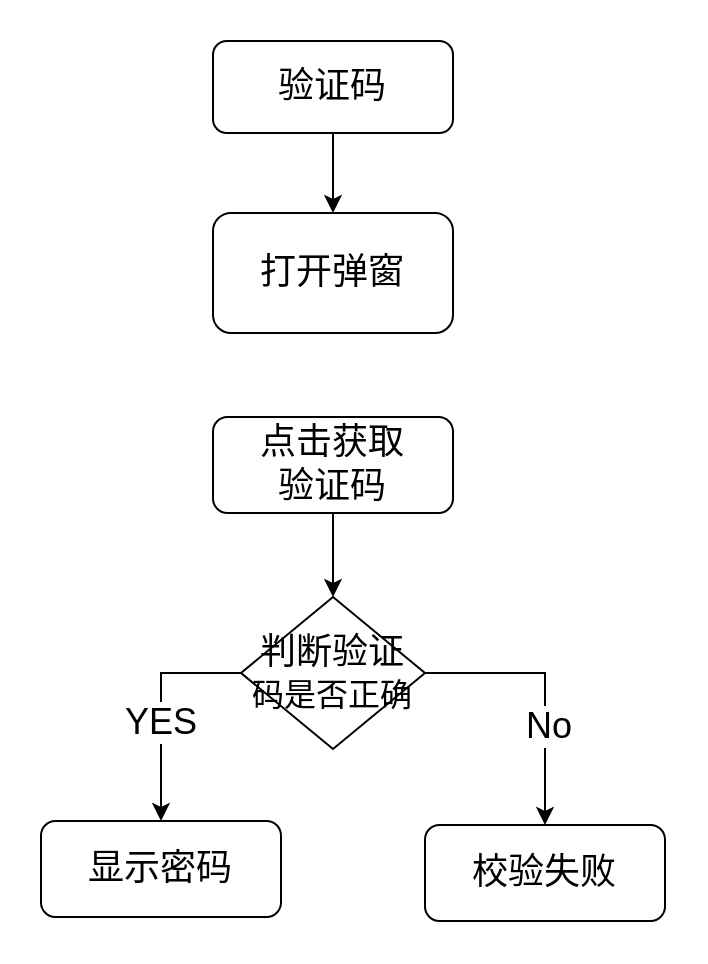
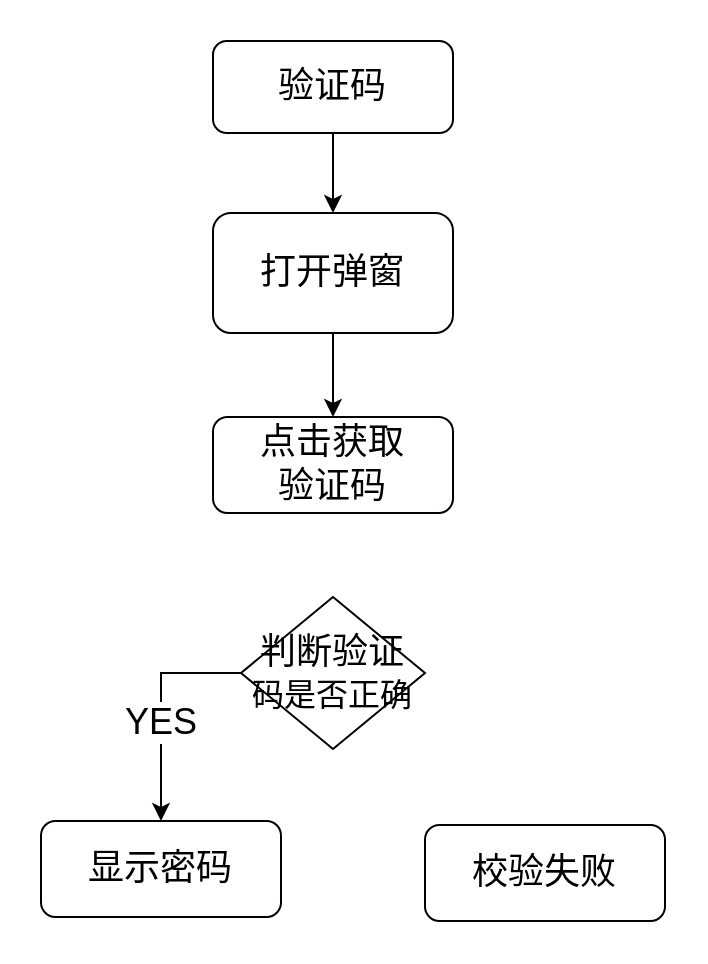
+ <mxCell id="4" value="" style="edgeStyle=orthogonalEdgeStyle;rounded=0;orthogonalLoop=1;jettySize=auto;html=1;" edge="1" parent="1" source="5" target="7"><mxGeometry relative="1" as="geometry" /></mxCell>
- <mxCell id="6" value="" style="edgeStyle=orthogonalEdgeStyle;rounded=0;orthogonalLoop=1;jettySize=auto;html=1;" edge="1" parent="1" source="7" target="12"><mxGeometry relative="1" as="geometry" /></mxCell>
- <mxCell id="10" style="edgeStyle=orthogonalEdgeStyle;rounded=0;orthogonalLoop=1;jettySize=auto;html=1;exitX=1;exitY=0.5;exitDx=0;exitDy=0;entryX=0.5;entryY=0;entryDx=0;entryDy=0;" edge="1" parent="1" source="12" target="14"><mxGeometry relative="1" as="geometry" /></mxCell>
- <mxCell id="11" value="&lt;span style=&quot;font-size: 18px;&quot;&gt;No&lt;/span&gt;" style="edgeLabel;html=1;align=center;verticalAlign=middle;resizable=0;points=[];" vertex="1" connectable="0" parent="10"><mxGeometry x="0.265" y="1" relative="1" as="geometry"><mxPoint as="offset" /></mxGeometry></mxCell>
